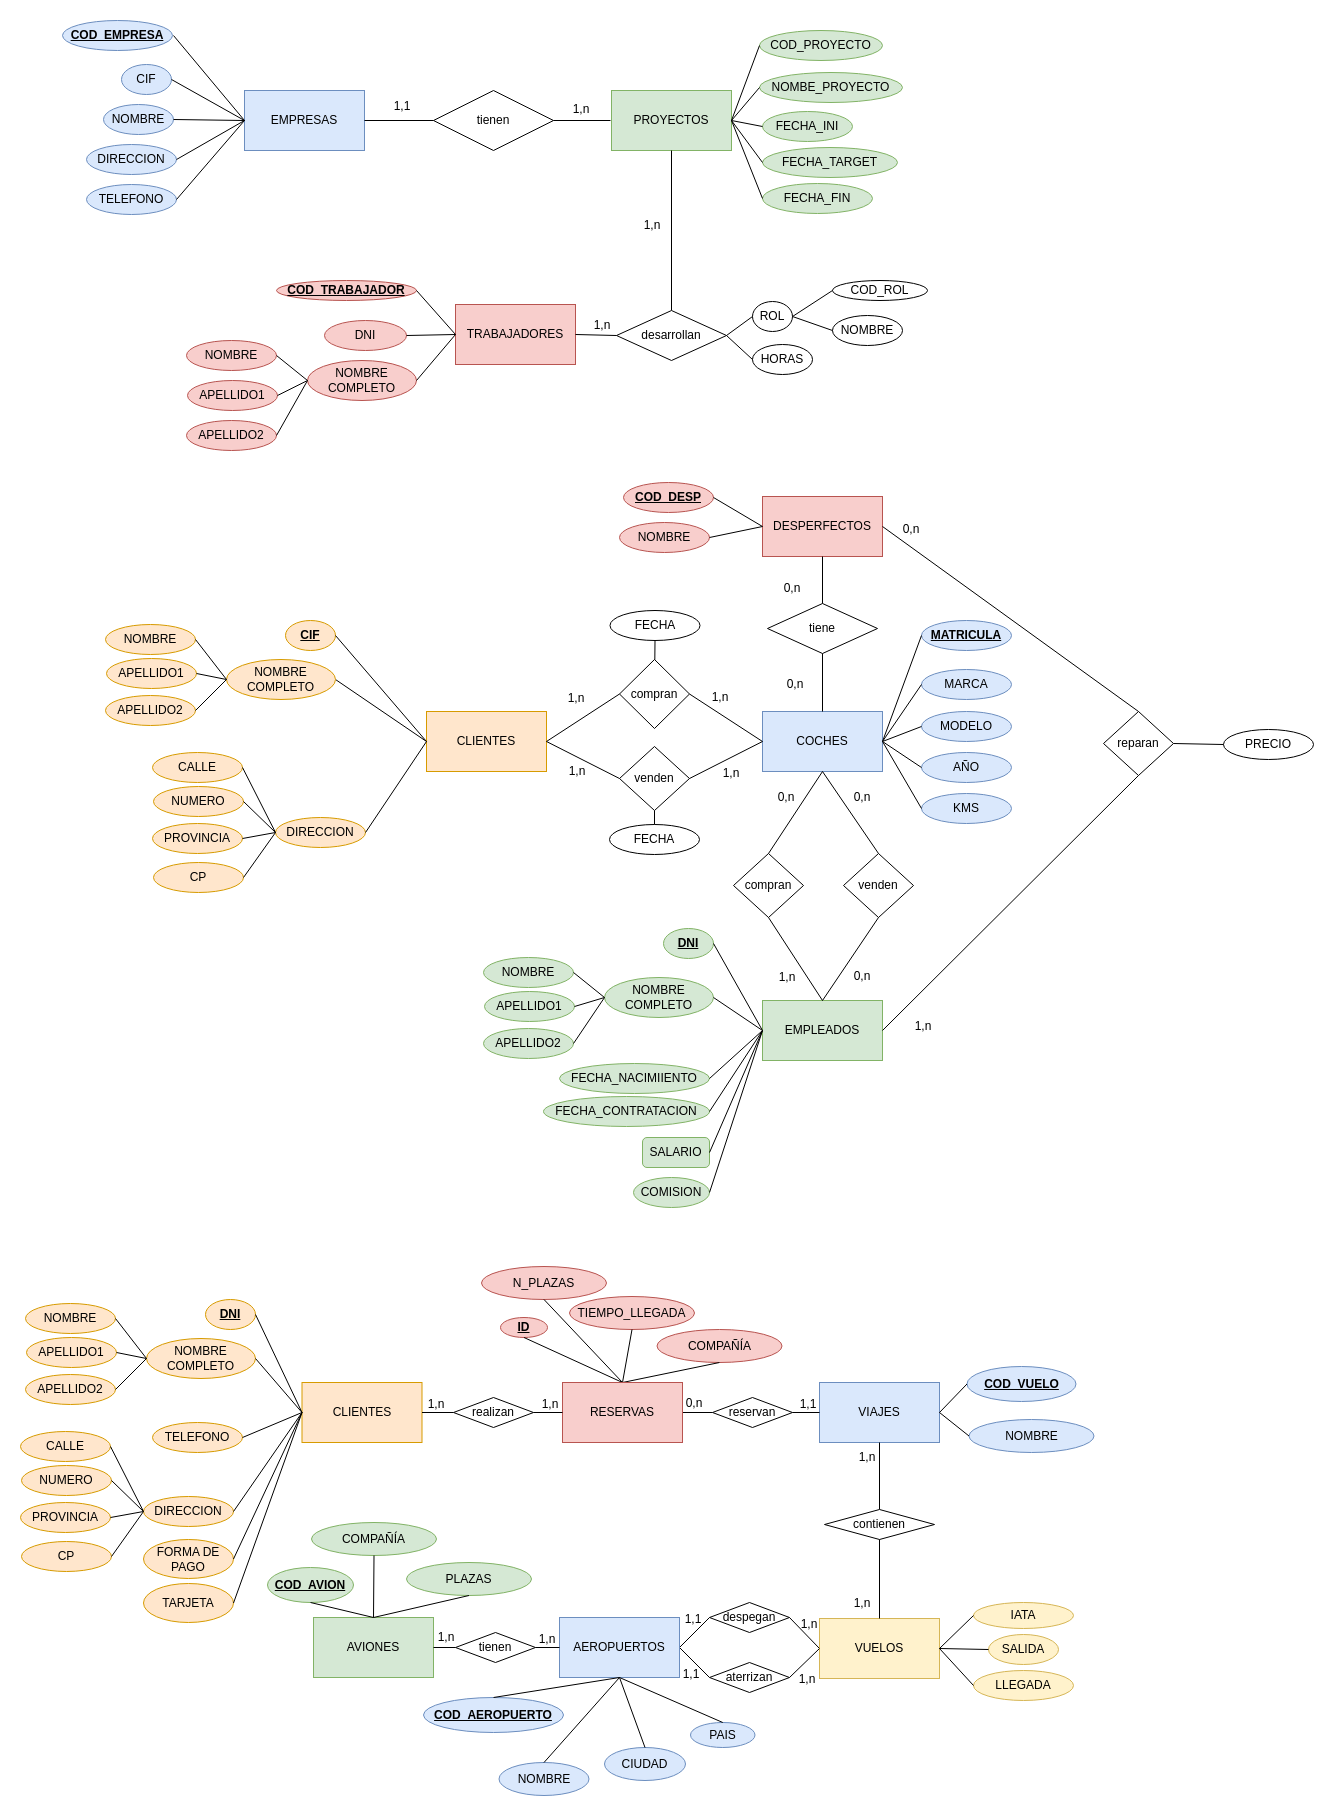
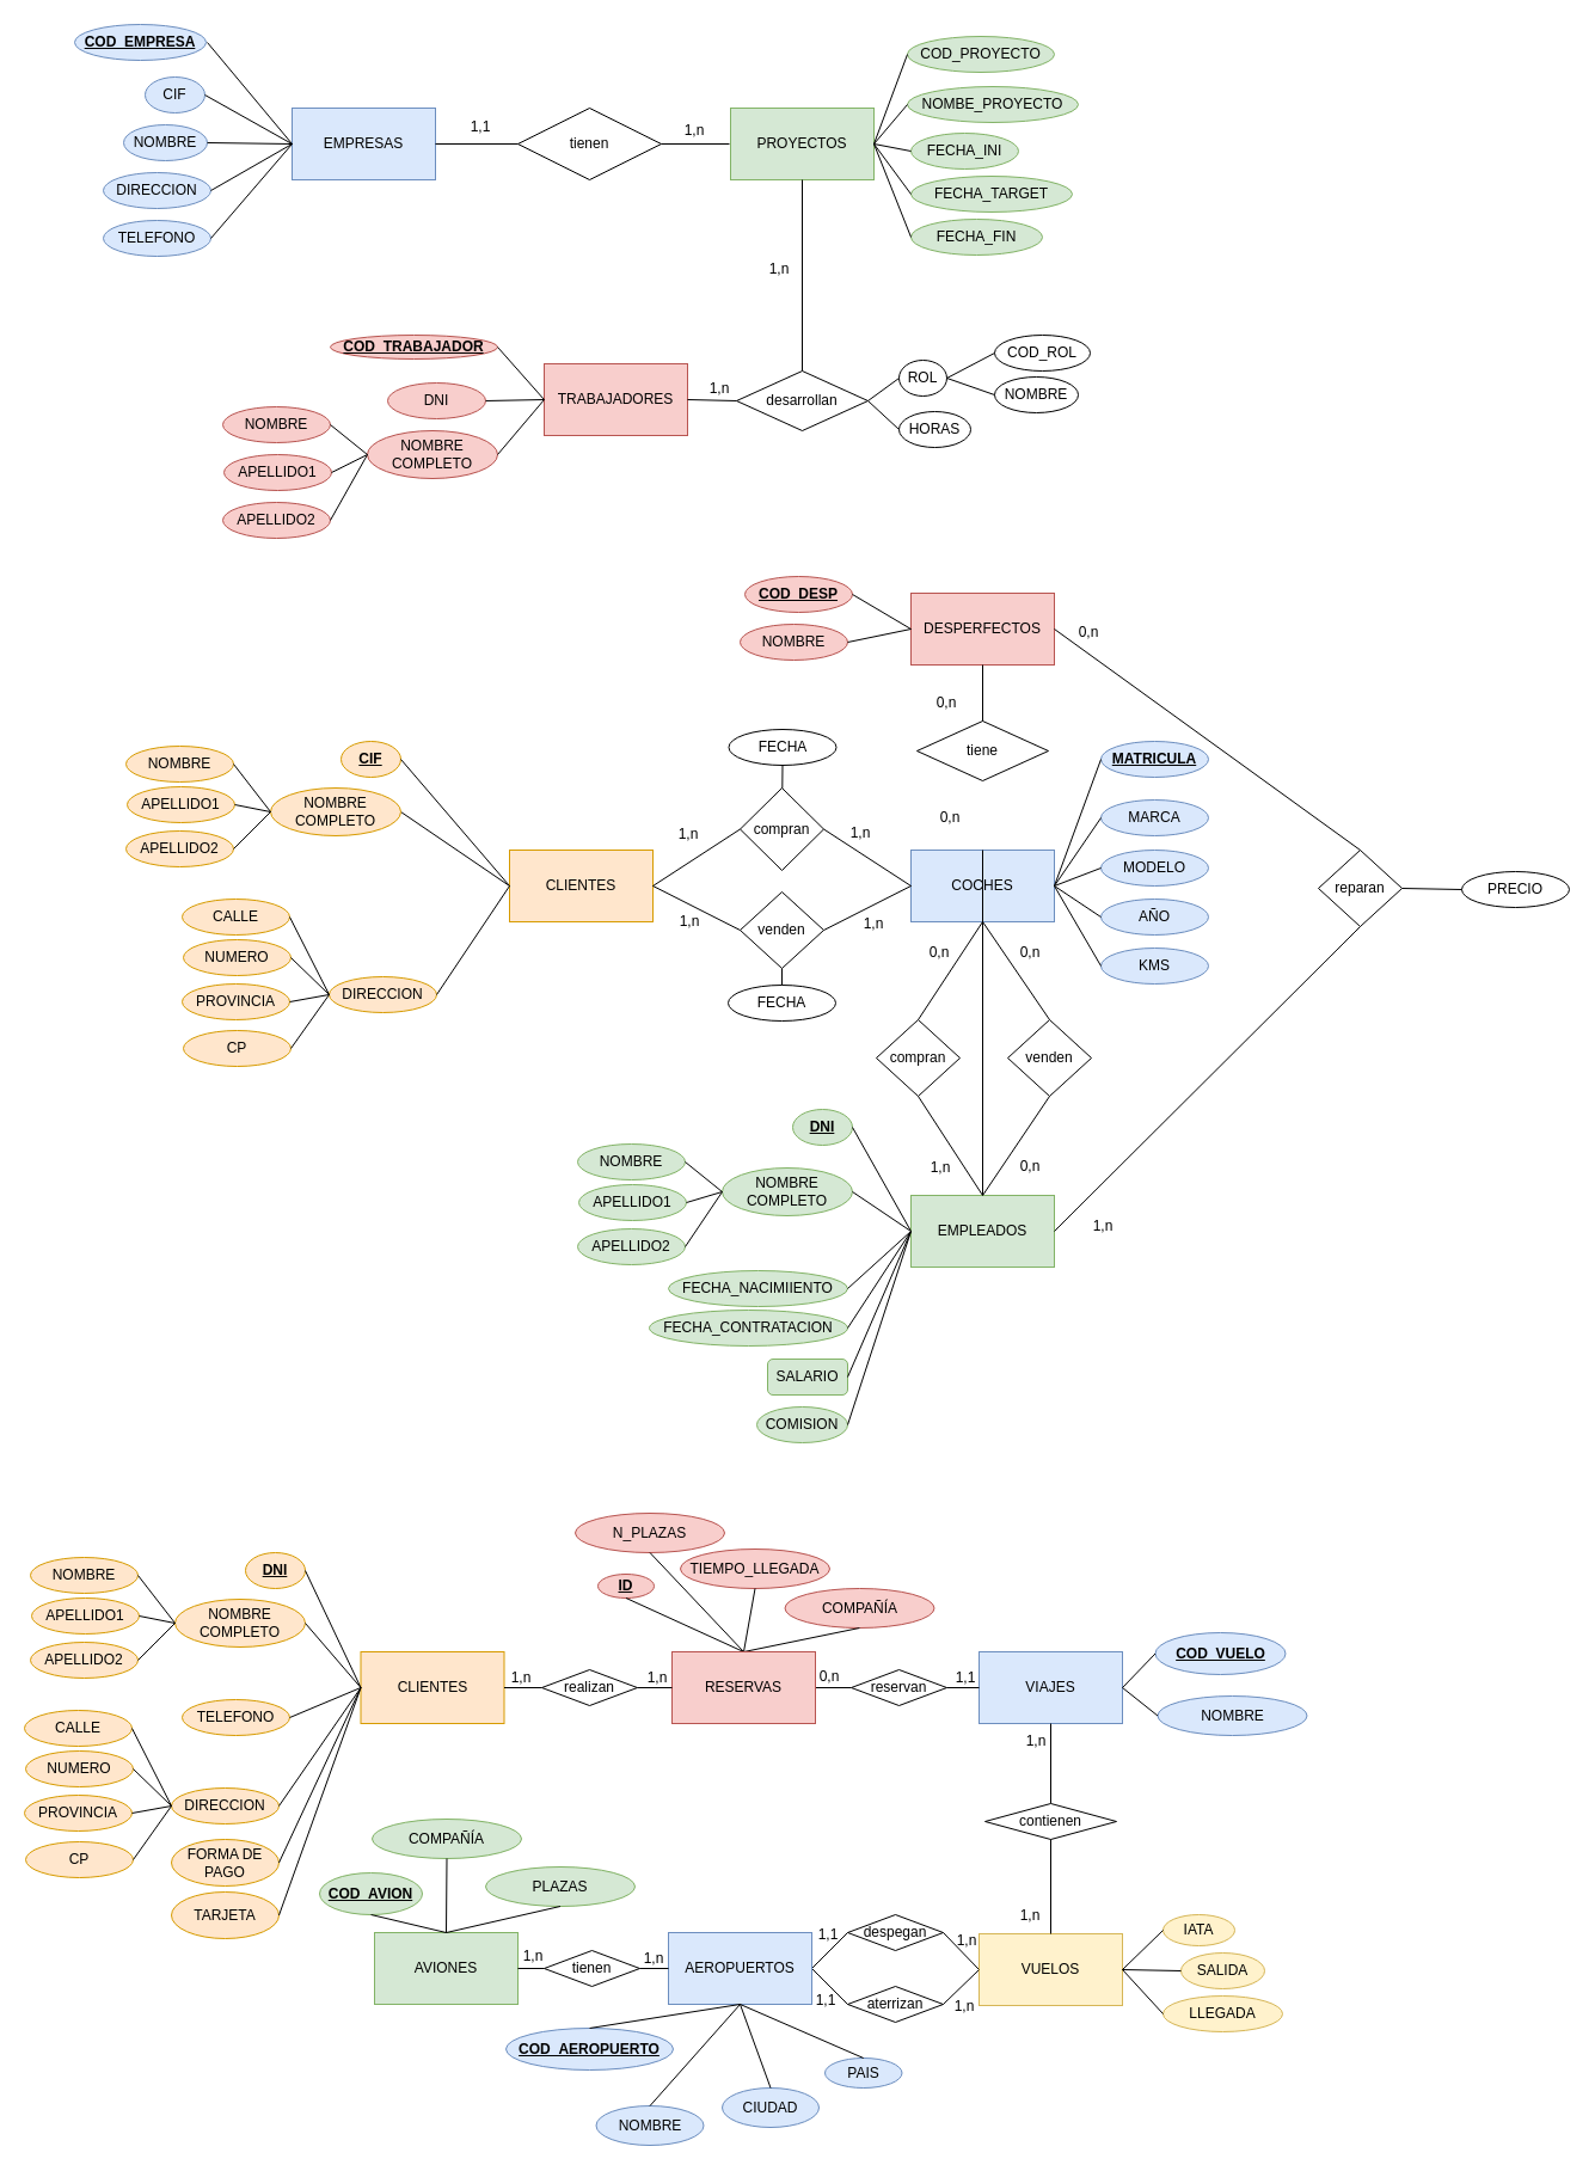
- <mxCell id="34" value="COD_ROL" style="ellipse;whiteSpace=wrap;html=1;" parent="1" vertex="1"><mxGeometry x="832" y="280" width="95" height="20" as="geometry" /></mxCell>
+ <mxCell id="34" value="COD_ROL" style="ellipse;whiteSpace=wrap;html=1;" parent="1" vertex="1"><mxGeometry x="832" y="280" width="80" height="30" as="geometry" /></mxCell>
- <mxCell id="90" value="" style="endArrow=none;html=1;rounded=0;entryX=0.5;entryY=1;entryDx=0;entryDy=0;exitX=0.5;exitY=0;exitDx=0;exitDy=0;" parent="1" source="76" target="88" edge="1"><mxGeometry width="50" height="50" relative="1" as="geometry"><mxPoint x="832" y="602" as="sourcePoint" /><mxPoint x="835" y="566" as="targetPoint" /></mxGeometry></mxCell>
+ <mxCell id="90" value="" style="endArrow=none;html=1;rounded=0;exitX=0.5;exitY=0;exitDx=0;exitDy=0;" parent="1" source="76" target="99" edge="1"><mxGeometry width="50" height="50" relative="1" as="geometry"><mxPoint x="832" y="602" as="sourcePoint" /><mxPoint x="835" y="566" as="targetPoint" /></mxGeometry></mxCell>
- <mxCell id="196" value="IATA" style="ellipse;whiteSpace=wrap;html=1;fillColor=#fff2cc;strokeColor=#d6b656;" parent="1" vertex="1"><mxGeometry x="973" y="1602" width="100" height="26" as="geometry" /></mxCell>
+ <mxCell id="196" value="IATA" style="ellipse;whiteSpace=wrap;html=1;fillColor=#fff2cc;strokeColor=#d6b656;" parent="1" vertex="1"><mxGeometry x="973" y="1602" width="60" height="26" as="geometry" /></mxCell>
